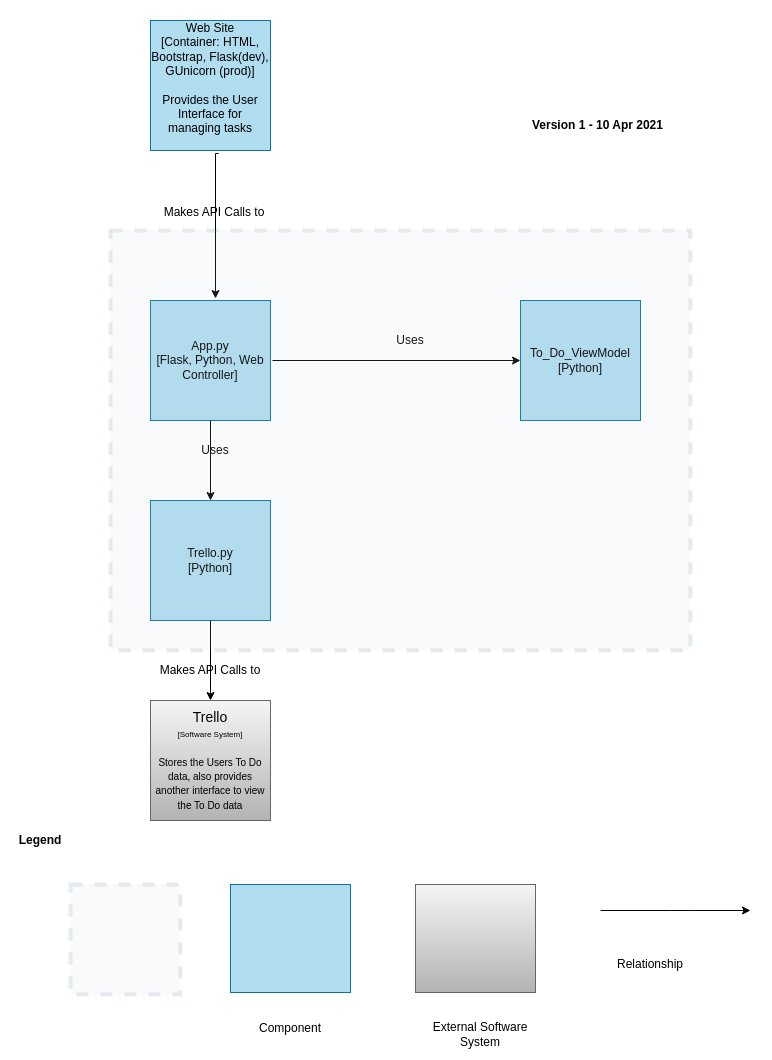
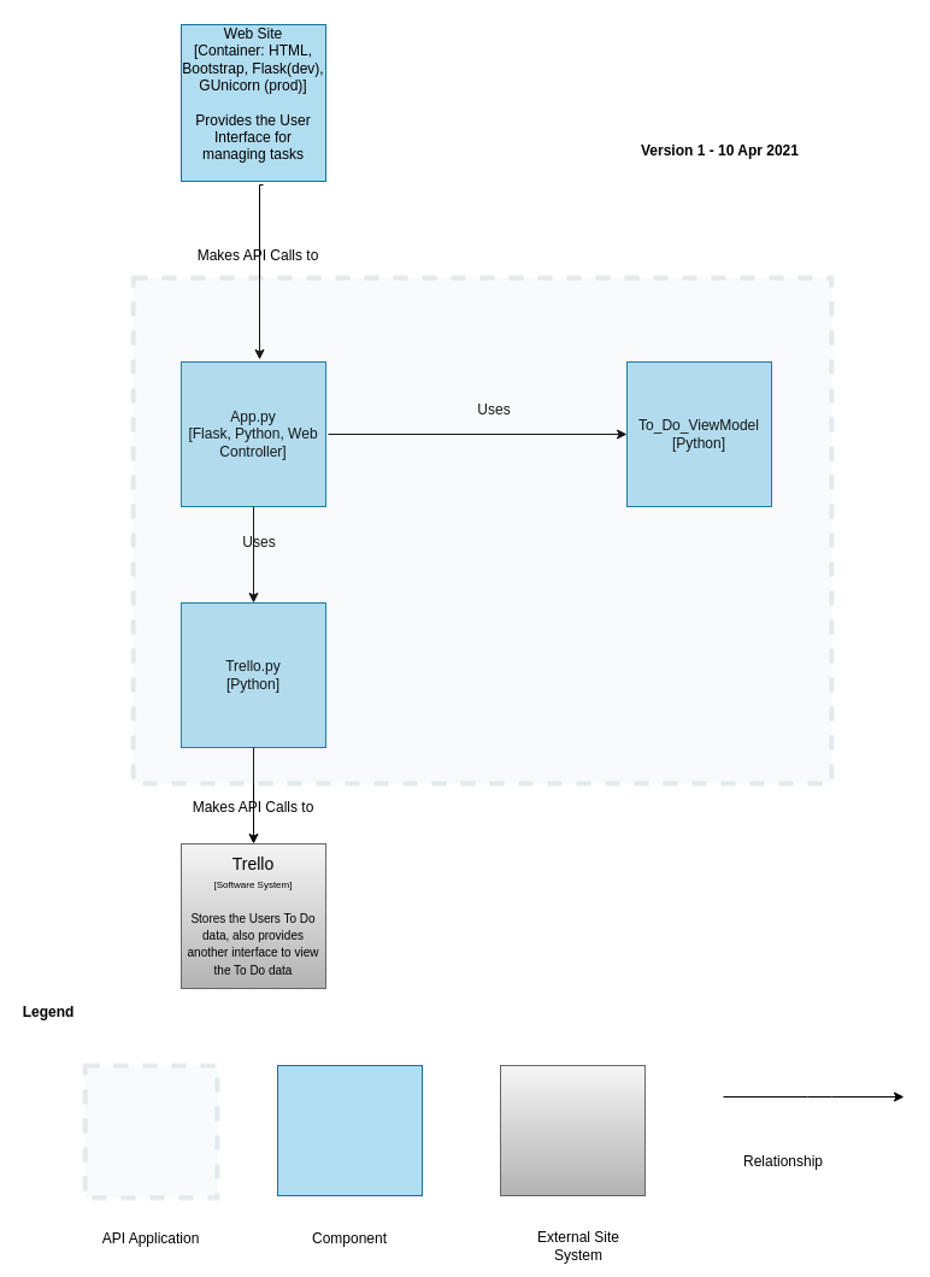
+ <mxCell id="22" value="API Application" style="text;html=1;strokeColor=none;fillColor=none;align=center;verticalAlign=middle;whiteSpace=wrap;rounded=0;dashed=1;opacity=10;" vertex="1" parent="1"><mxGeometry x="70" y="1018" width="110" height="20" as="geometry" /></mxCell>
- <mxCell id="19" value="External Software &lt;br&gt;System" style="text;html=1;strokeColor=none;fillColor=none;align=center;verticalAlign=middle;whiteSpace=wrap;rounded=0;" vertex="1" parent="1"><mxGeometry x="420" y="1030" width="120" height="8" as="geometry" /></mxCell>
+ <mxCell id="19" value="External Site &lt;br&gt;System" style="text;html=1;strokeColor=none;fillColor=none;align=center;verticalAlign=middle;whiteSpace=wrap;rounded=0;" vertex="1" parent="1"><mxGeometry x="420" y="1030" width="120" height="8" as="geometry" /></mxCell>
